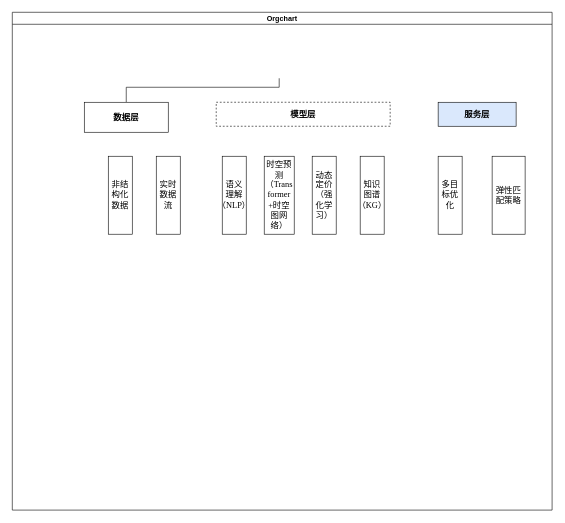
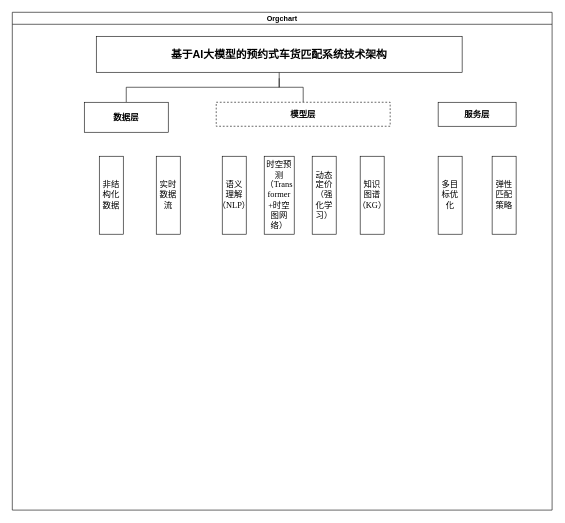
+ <mxCell id="5" value="&lt;b&gt;&lt;font style=&quot;font-size: 18px;&quot;&gt;基于AI大模型的预约式车货匹配系统技术架构&lt;/font&gt;&lt;/b&gt;" style="whiteSpace=wrap;html=1;align=center;treeFolding=1;treeMoving=1;newEdgeStyle={&quot;edgeStyle&quot;:&quot;elbowEdgeStyle&quot;,&quot;startArrow&quot;:&quot;none&quot;,&quot;endArrow&quot;:&quot;none&quot;};" vertex="1" parent="2"><mxGeometry x="140" y="40" width="610" height="60" as="geometry" /></mxCell>
+ <mxCell id="4" value="" style="edgeStyle=elbowEdgeStyle;elbow=vertical;sourcePerimeterSpacing=0;targetPerimeterSpacing=0;startArrow=none;endArrow=none;rounded=0;curved=0;" edge="1" parent="2" source="5" target="8"><mxGeometry relative="1" as="geometry" /></mxCell>
- <mxCell id="7" value="&lt;b&gt;&lt;font style=&quot;font-size: 14px;&quot;&gt;服务层&lt;/font&gt;&lt;/b&gt;" style="whiteSpace=wrap;html=1;align=center;verticalAlign=middle;treeFolding=1;treeMoving=1;newEdgeStyle={&quot;edgeStyle&quot;:&quot;elbowEdgeStyle&quot;,&quot;startArrow&quot;:&quot;none&quot;,&quot;endArrow&quot;:&quot;none&quot;};fillColor=#dae8fc;" vertex="1" parent="2"><mxGeometry x="710" y="150" width="130" height="40" as="geometry" /></mxCell>
+ <mxCell id="7" value="&lt;b&gt;&lt;font style=&quot;font-size: 14px;&quot;&gt;服务层&lt;/font&gt;&lt;/b&gt;" style="whiteSpace=wrap;html=1;align=center;verticalAlign=middle;treeFolding=1;treeMoving=1;newEdgeStyle={&quot;edgeStyle&quot;:&quot;elbowEdgeStyle&quot;,&quot;startArrow&quot;:&quot;none&quot;,&quot;endArrow&quot;:&quot;none&quot;};" vertex="1" parent="2"><mxGeometry x="710" y="150" width="130" height="40" as="geometry" /></mxCell>
- <mxCell id="9" value="&lt;p class=&quot;MsoNormal&quot;&gt;&lt;span style=&quot;mso-spacerun:'yes';font-family:宋体;mso-bidi-font-family:'Times New Roman';&lt;br/&gt;color:rgb(0,0,255);font-size:10.5pt;mso-font-kerning:1.0pt;&quot;&gt;非结构化数据&lt;/span&gt;&lt;/p&gt;" style="rounded=0;whiteSpace=wrap;html=1;" vertex="1" parent="2"><mxGeometry x="160" y="240" width="40" height="130" as="geometry" /></mxCell>
+ <mxCell id="9" value="&lt;p class=&quot;MsoNormal&quot;&gt;&lt;span style=&quot;mso-spacerun:'yes';font-family:宋体;mso-bidi-font-family:'Times New Roman';&lt;br/&gt;color:rgb(0,0,255);font-size:10.5pt;mso-font-kerning:1.0pt;&quot;&gt;非结构化数据&lt;/span&gt;&lt;/p&gt;" style="rounded=0;whiteSpace=wrap;html=1;" vertex="1" parent="2"><mxGeometry x="145" y="240" width="40" height="130" as="geometry" /></mxCell>
- <mxCell id="16" value="&lt;p class=&quot;MsoNormal&quot;&gt;&lt;span style=&quot;mso-spacerun:'yes';font-family:宋体;mso-bidi-font-family:'Times New Roman';&lt;br/&gt;color:rgb(0,0,255);font-size:10.5pt;mso-font-kerning:1.0pt;&quot;&gt;弹性匹配策略&lt;/span&gt;&lt;/p&gt;" style="rounded=0;whiteSpace=wrap;html=1;" vertex="1" parent="2"><mxGeometry x="800" y="240" width="55" height="130" as="geometry" /></mxCell>
+ <mxCell id="16" value="&lt;p class=&quot;MsoNormal&quot;&gt;&lt;span style=&quot;mso-spacerun:'yes';font-family:宋体;mso-bidi-font-family:'Times New Roman';&lt;br/&gt;color:rgb(0,0,255);font-size:10.5pt;mso-font-kerning:1.0pt;&quot;&gt;弹性匹配策略&lt;/span&gt;&lt;/p&gt;" style="rounded=0;whiteSpace=wrap;html=1;" vertex="1" parent="2"><mxGeometry x="800" y="240" width="40" height="130" as="geometry" /></mxCell>
